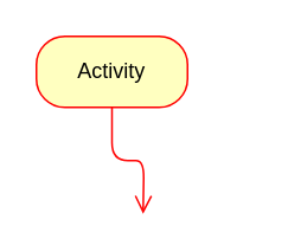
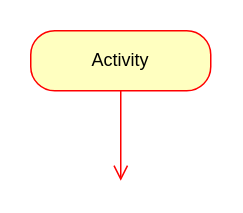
- <mxCell id="2" value="Activity" style="rounded=1;whiteSpace=wrap;html=1;arcSize=40;fontColor=#000000;fillColor=#ffffc0;strokeColor=#ff0000;sketch=0;" vertex="1" parent="1"><mxGeometry x="20" y="20" width="85" height="40" as="geometry" /></mxCell>
+ <mxCell id="2" value="Activity" style="rounded=1;whiteSpace=wrap;html=1;arcSize=40;fontColor=#000000;fillColor=#ffffc0;strokeColor=#ff0000;sketch=0;" vertex="1" parent="1"><mxGeometry x="20" y="20" width="120" height="40" as="geometry" /></mxCell>
